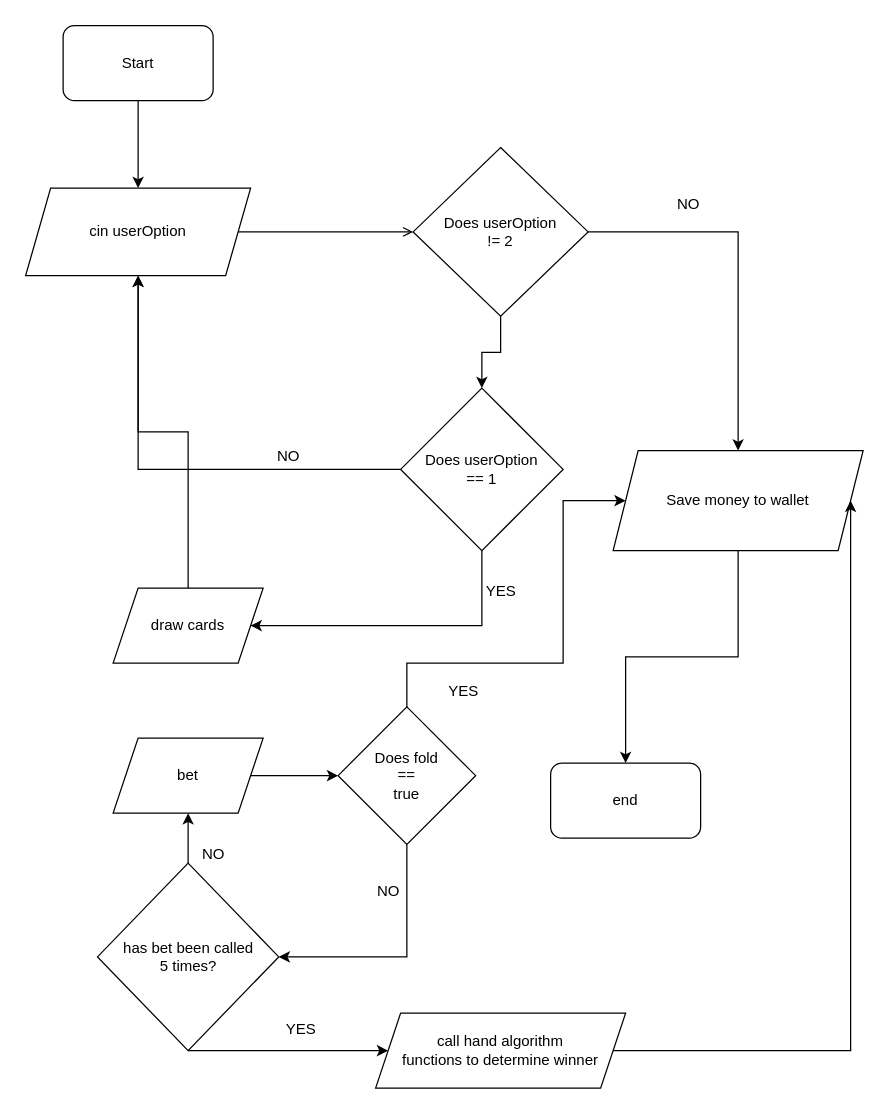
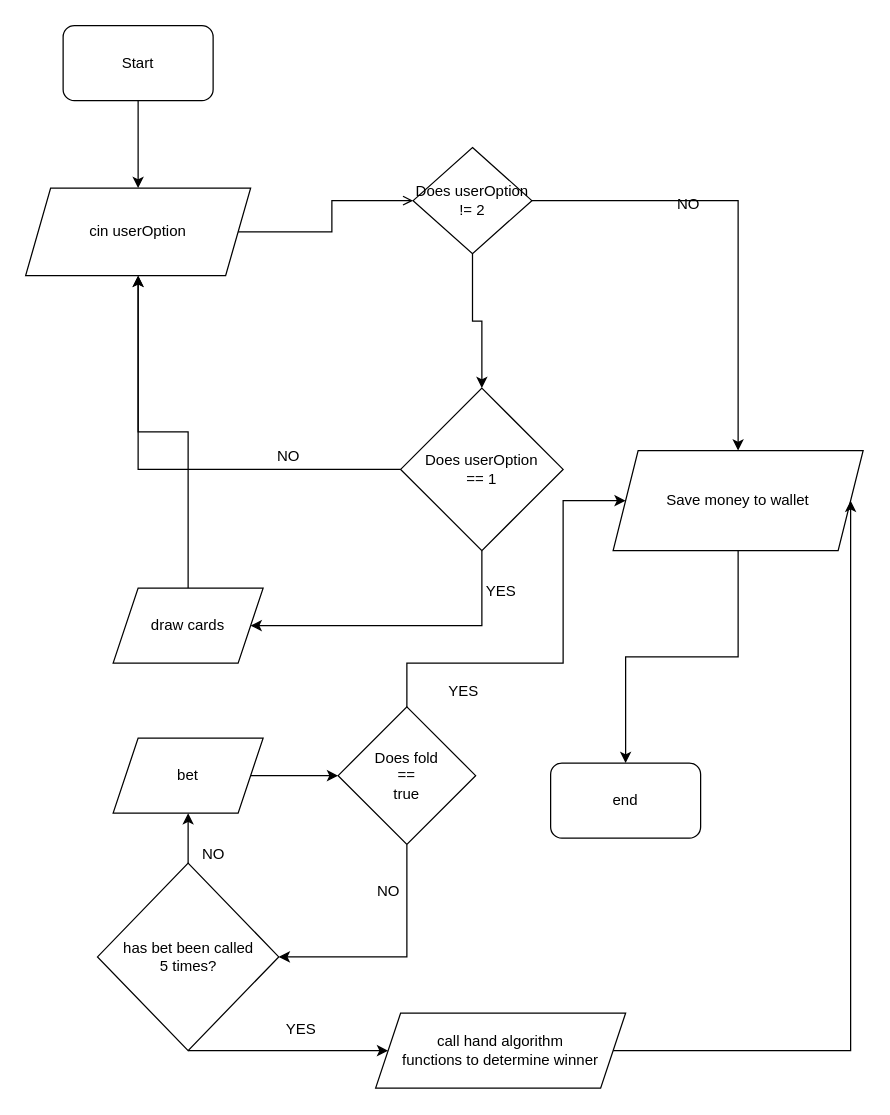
- <mxCell id="8" value="&lt;div&gt;Does userOption&lt;/div&gt;&lt;div&gt;!= 2&lt;br&gt;&lt;/div&gt;" style="rhombus;whiteSpace=wrap;html=1;" vertex="1" parent="1"><mxGeometry x="330" y="117.5" width="140" height="135" as="geometry" /></mxCell>
+ <mxCell id="8" value="&lt;div&gt;Does userOption&lt;/div&gt;&lt;div&gt;!= 2&lt;br&gt;&lt;/div&gt;" style="rhombus;whiteSpace=wrap;html=1;" vertex="1" parent="1"><mxGeometry x="330" y="117.5" width="95" height="85" as="geometry" /></mxCell>
